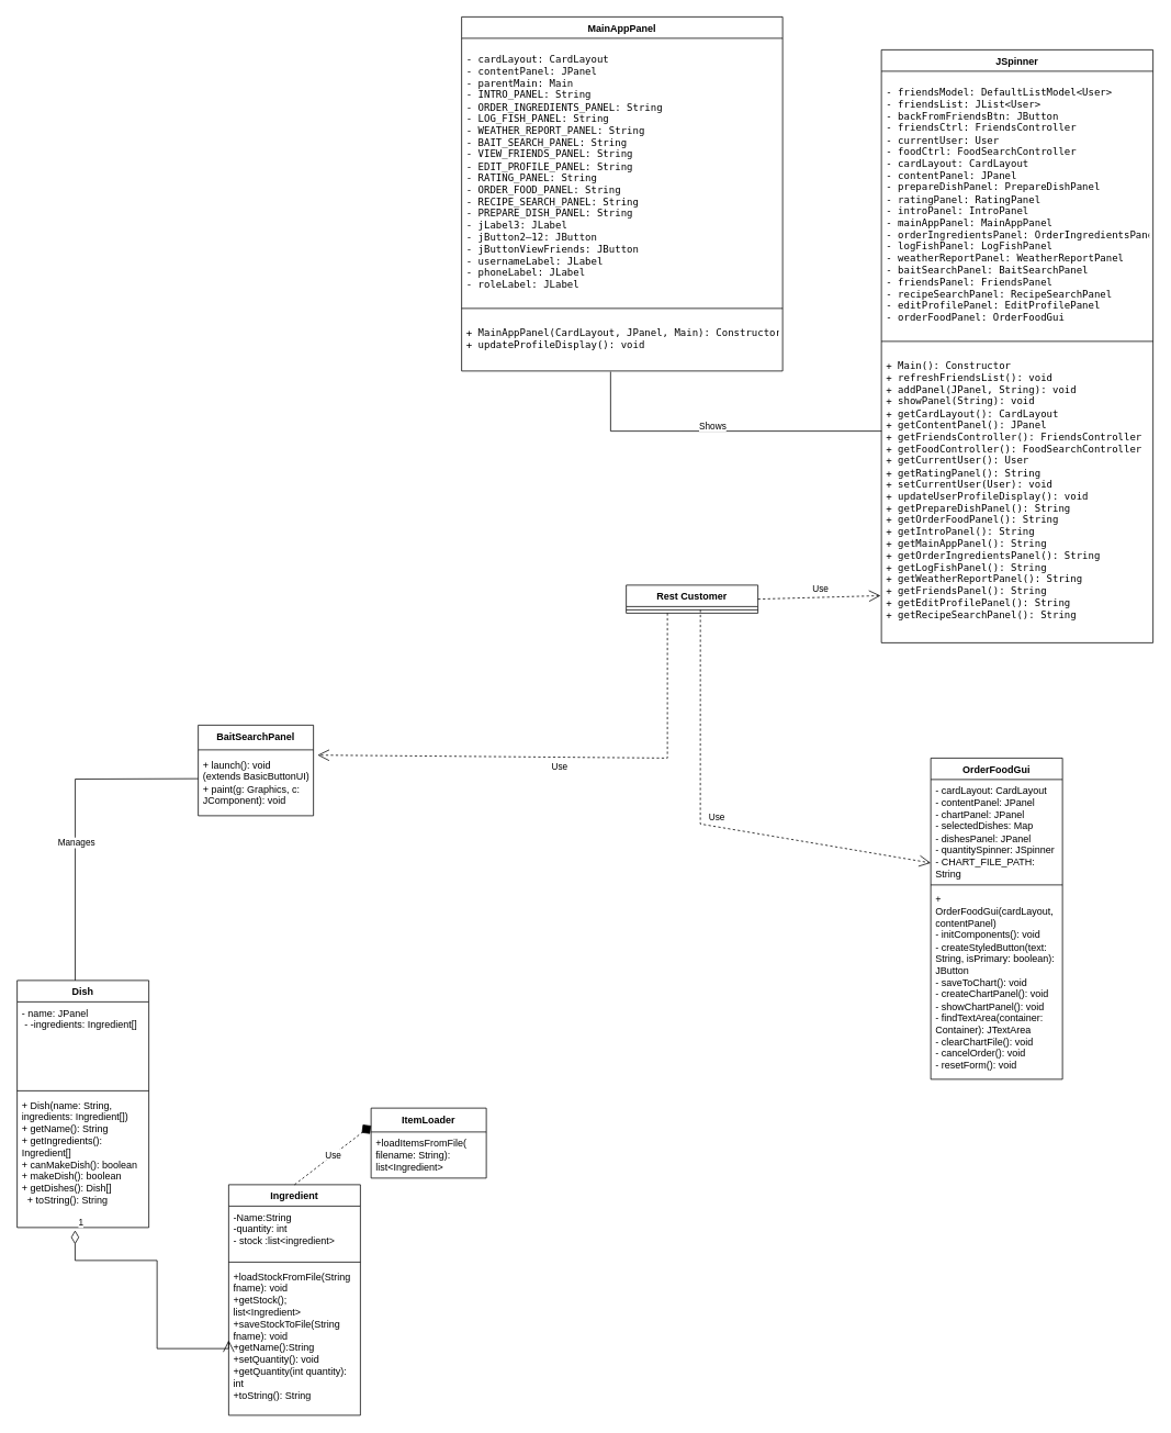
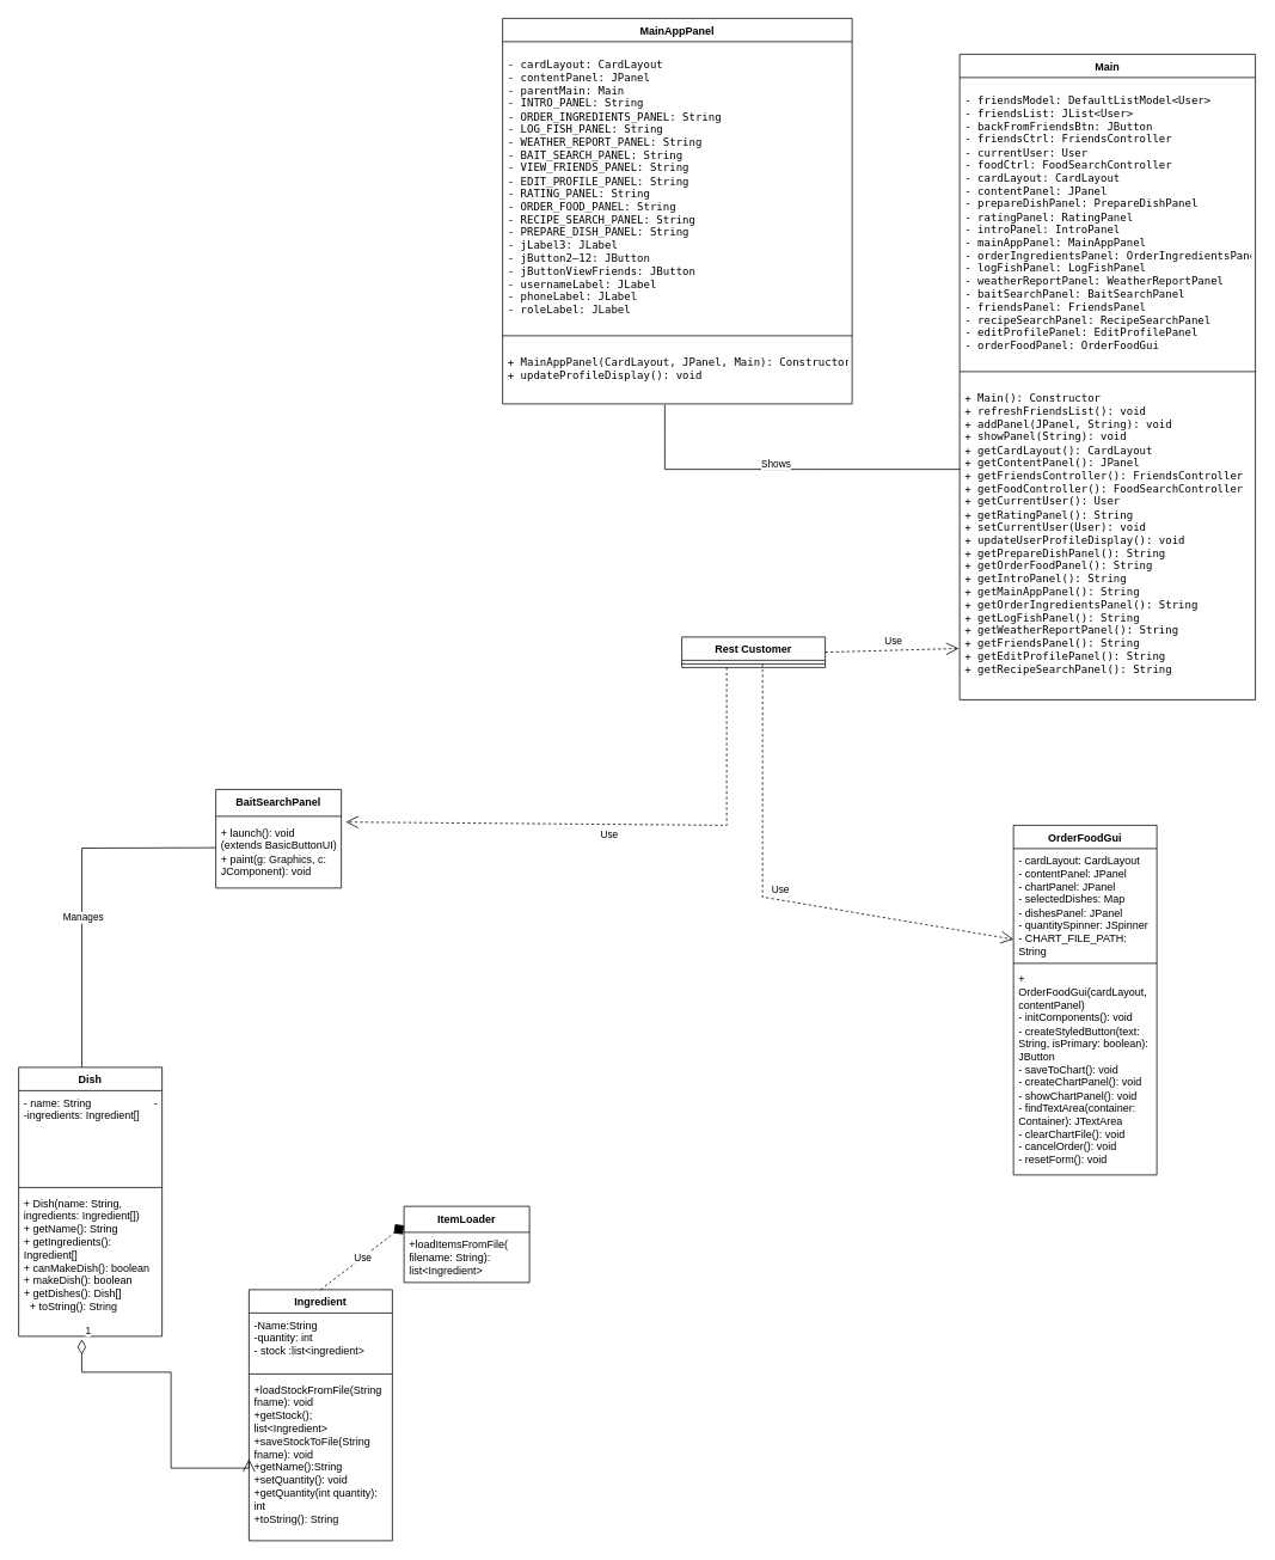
- <mxCell id="22" value="JSpinner" style="swimlane;fontStyle=1;align=center;verticalAlign=top;childLayout=stackLayout;horizontal=1;startSize=26;horizontalStack=0;resizeParent=1;resizeParentMax=0;resizeLast=0;collapsible=1;marginBottom=0;whiteSpace=wrap;html=1;" vertex="1" parent="1"><mxGeometry x="1070" y="60" width="330" height="720" as="geometry" /></mxCell>
+ <mxCell id="22" value="Main" style="swimlane;fontStyle=1;align=center;verticalAlign=top;childLayout=stackLayout;horizontal=1;startSize=26;horizontalStack=0;resizeParent=1;resizeParentMax=0;resizeLast=0;collapsible=1;marginBottom=0;whiteSpace=wrap;html=1;" vertex="1" parent="1"><mxGeometry x="1070" y="60" width="330" height="720" as="geometry" /></mxCell>
- <mxCell id="7" value="&lt;div&gt;- name: JPanel&amp;nbsp; &amp;nbsp; &amp;nbsp; &amp;nbsp; &amp;nbsp; &amp;nbsp; &amp;nbsp; &amp;nbsp; &amp;nbsp; &amp;nbsp; &lt;span style=&quot;background-color: transparent; color: light-dark(rgb(0, 0, 0), rgb(255, 255, 255));&quot;&gt;&amp;nbsp;- -ingredients: Ingredient[]&lt;/span&gt;&lt;/div&gt;" style="text;strokeColor=none;fillColor=none;align=left;verticalAlign=top;spacingLeft=4;spacingRight=4;overflow=hidden;rotatable=0;points=[[0,0.5],[1,0.5]];portConstraint=eastwest;whiteSpace=wrap;html=1;" parent="6" vertex="1"><mxGeometry y="26" width="160" height="104" as="geometry" /></mxCell>
+ <mxCell id="7" value="&lt;div&gt;- name: String&amp;nbsp; &amp;nbsp; &amp;nbsp; &amp;nbsp; &amp;nbsp; &amp;nbsp; &amp;nbsp; &amp;nbsp; &amp;nbsp; &amp;nbsp; &lt;span style=&quot;background-color: transparent; color: light-dark(rgb(0, 0, 0), rgb(255, 255, 255));&quot;&gt;&amp;nbsp;- -ingredients: Ingredient[]&lt;/span&gt;&lt;/div&gt;" style="text;strokeColor=none;fillColor=none;align=left;verticalAlign=top;spacingLeft=4;spacingRight=4;overflow=hidden;rotatable=0;points=[[0,0.5],[1,0.5]];portConstraint=eastwest;whiteSpace=wrap;html=1;" parent="6" vertex="1"><mxGeometry y="26" width="160" height="104" as="geometry" /></mxCell>
